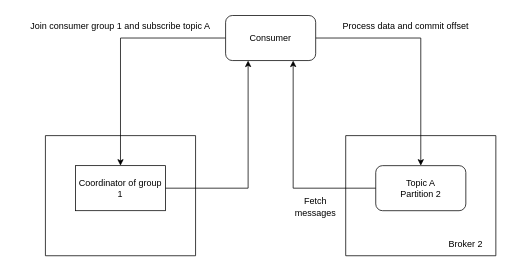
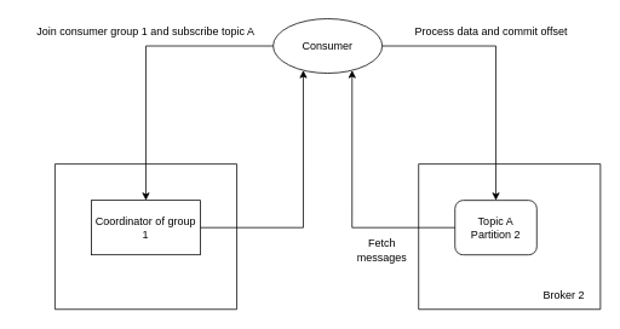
- <mxCell id="9" value="Consumer" style="rounded=1;whiteSpace=wrap;html=1;" vertex="1" parent="1"><mxGeometry x="300" y="20" width="120" height="60" as="geometry" /></mxCell>
+ <mxCell id="9" value="Consumer" style="ellipse;whiteSpace=wrap;html=1;" vertex="1" parent="1"><mxGeometry x="300" y="20" width="120" height="60" as="geometry" /></mxCell>
- <mxCell id="3" value="Topic A&lt;br&gt;Partition 2" style="rounded=1;whiteSpace=wrap;html=1;" parent="2" vertex="1"><mxGeometry x="40" y="40" width="120" height="60" as="geometry" /></mxCell>
+ <mxCell id="3" value="Topic A&lt;br&gt;Partition 2" style="rounded=1;whiteSpace=wrap;html=1;" parent="2" vertex="1"><mxGeometry x="40" y="40" width="90" height="60" as="geometry" /></mxCell>
